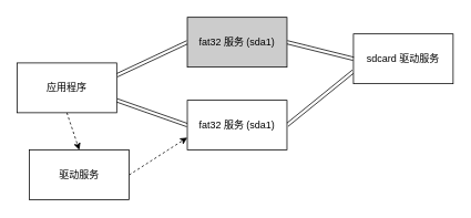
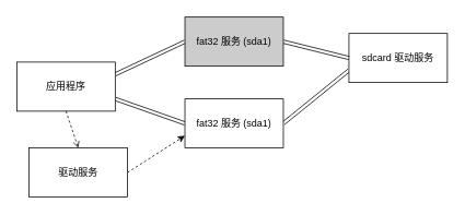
- <mxCell id="4" style="rounded=0;orthogonalLoop=1;jettySize=auto;html=1;exitX=0.5;exitY=1;exitDx=0;exitDy=0;entryX=0.5;entryY=0;entryDx=0;entryDy=0;dashed=1;" edge="1" parent="1" source="5" target="7"><mxGeometry relative="1" as="geometry" /></mxCell>
+ <mxCell id="4" style="rounded=0;orthogonalLoop=1;jettySize=auto;html=1;exitX=0.5;exitY=1;exitDx=0;exitDy=0;entryX=0.5;entryY=0;entryDx=0;entryDy=0;dashed=1;endArrow=open;" edge="1" parent="1" source="5" target="7"><mxGeometry relative="1" as="geometry" /></mxCell>
